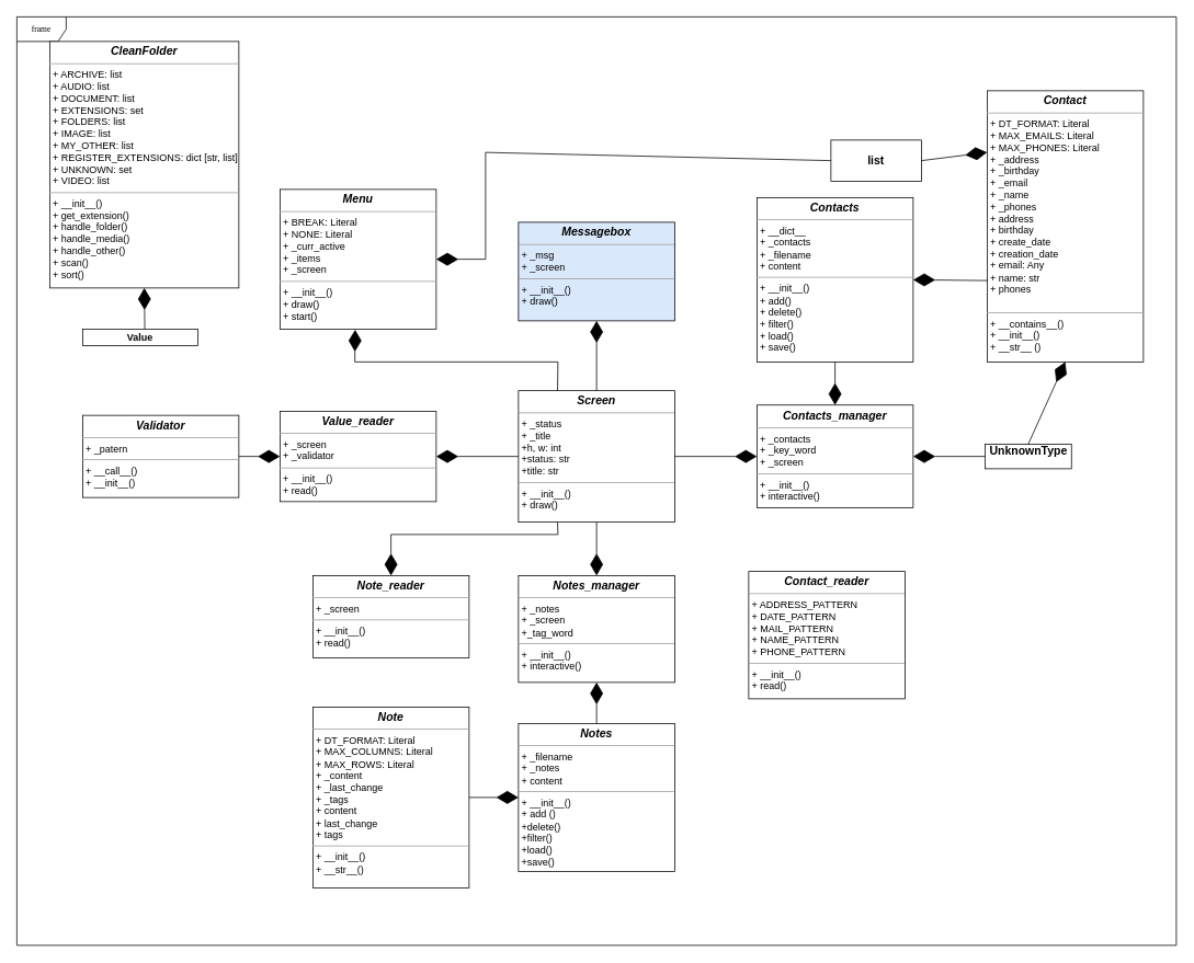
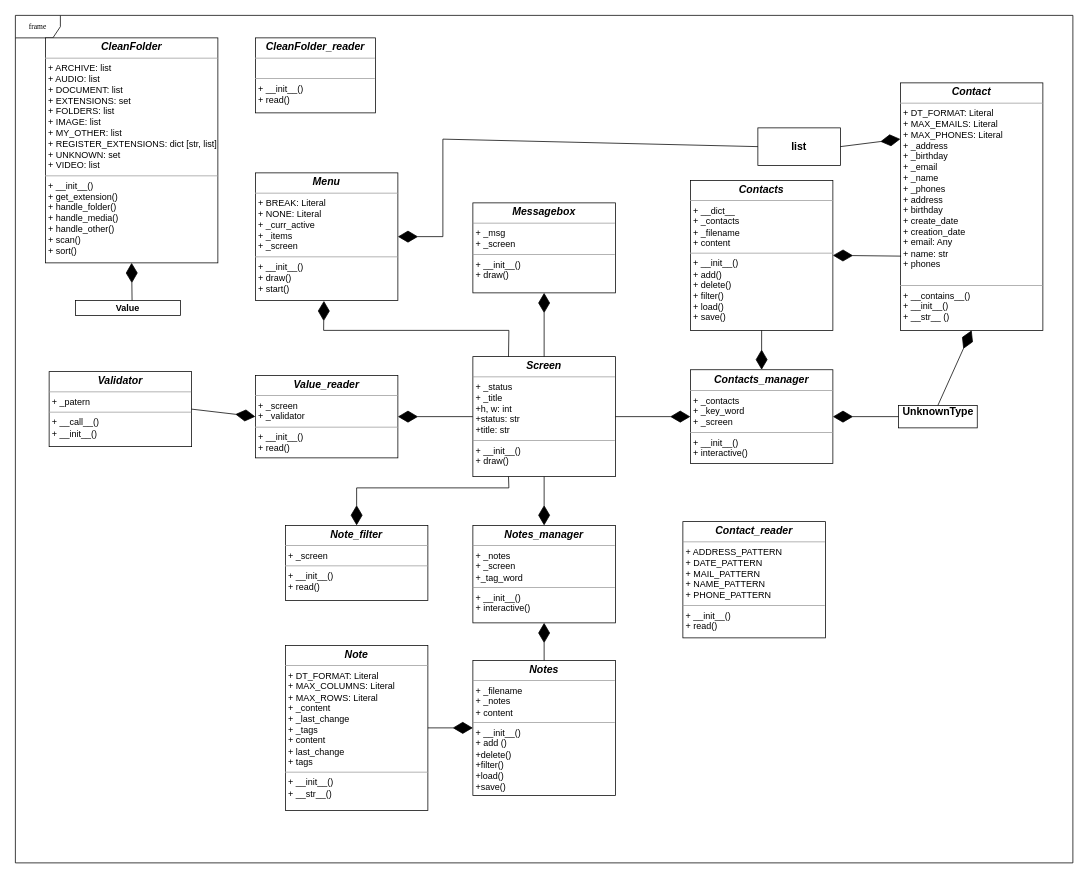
+ <mxCell id="36" value="&lt;p style=&quot;margin:0px;margin-top:4px;text-align:center;&quot;&gt;&lt;font style=&quot;font-size: 14px;&quot;&gt;&lt;b&gt;&lt;i&gt;CleanFolder_reader&lt;/i&gt;&lt;/b&gt;&lt;/font&gt;&lt;/p&gt;&lt;hr size=&quot;1&quot;&gt;&lt;p style=&quot;margin:0px;margin-left:4px;&quot;&gt;&lt;br&gt;&lt;/p&gt;&lt;hr size=&quot;1&quot;&gt;&lt;p style=&quot;margin:0px;margin-left:4px;&quot;&gt;+ __init__()&lt;/p&gt;&lt;p style=&quot;margin:0px;margin-left:4px;&quot;&gt;+ read()&lt;br&gt;&lt;/p&gt;" style="verticalAlign=top;align=left;overflow=fill;fontSize=12;fontFamily=Helvetica;html=1;whiteSpace=wrap;" vertex="1" parent="1"><mxGeometry x="340" y="50" width="160" height="100" as="geometry" /></mxCell>
- <mxCell id="16" value="&lt;p style=&quot;margin:0px;margin-top:4px;text-align:center;&quot;&gt;&lt;i&gt;&lt;font style=&quot;font-size: 14px;&quot;&gt;&lt;b&gt;Messagebox&lt;/b&gt;&lt;/font&gt;&lt;/i&gt;&lt;/p&gt;&lt;hr size=&quot;1&quot;&gt;&lt;p style=&quot;margin:0px;margin-left:4px;&quot;&gt;+ _msg&lt;br&gt;+ _screen&lt;/p&gt;&lt;hr size=&quot;1&quot;&gt;&lt;p style=&quot;margin:0px;margin-left:4px;&quot;&gt;+ __init__()&lt;br&gt;+ draw()&lt;/p&gt;" style="verticalAlign=top;align=left;overflow=fill;fontSize=12;fontFamily=Helvetica;html=1;whiteSpace=wrap;fillColor=#dae8fc;" parent="1" vertex="1"><mxGeometry x="630" width="190" height="120" as="geometry" y="270" /></mxCell>
+ <mxCell id="16" value="&lt;p style=&quot;margin:0px;margin-top:4px;text-align:center;&quot;&gt;&lt;i&gt;&lt;font style=&quot;font-size: 14px;&quot;&gt;&lt;b&gt;Messagebox&lt;/b&gt;&lt;/font&gt;&lt;/i&gt;&lt;/p&gt;&lt;hr size=&quot;1&quot;&gt;&lt;p style=&quot;margin:0px;margin-left:4px;&quot;&gt;+ _msg&lt;br&gt;+ _screen&lt;/p&gt;&lt;hr size=&quot;1&quot;&gt;&lt;p style=&quot;margin:0px;margin-left:4px;&quot;&gt;+ __init__()&lt;br&gt;+ draw()&lt;/p&gt;" style="verticalAlign=top;align=left;overflow=fill;fontSize=12;fontFamily=Helvetica;html=1;whiteSpace=wrap;" parent="1" vertex="1"><mxGeometry x="630" width="190" height="120" as="geometry" y="270" /></mxCell>
- <mxCell id="4" value="&lt;p style=&quot;margin:0px;margin-top:4px;text-align:center;&quot;&gt;&lt;i&gt;&lt;font style=&quot;font-size: 14px;&quot;&gt;&lt;b&gt;Validator&lt;/b&gt;&lt;/font&gt;&lt;/i&gt;&lt;/p&gt;&lt;hr size=&quot;1&quot;&gt;&lt;p style=&quot;margin:0px;margin-left:4px;&quot;&gt;+ _patern&lt;br&gt;&lt;/p&gt;&lt;hr size=&quot;1&quot;&gt;&lt;p style=&quot;margin:0px;margin-left:4px;&quot;&gt;+ __call__()&lt;br&gt;+ __init__()&lt;/p&gt;" style="verticalAlign=top;align=left;overflow=fill;fontSize=12;fontFamily=Helvetica;html=1;whiteSpace=wrap;" parent="1" vertex="1"><mxGeometry x="100" y="505" width="190" height="100" as="geometry" /></mxCell>
+ <mxCell id="4" value="&lt;p style=&quot;margin:0px;margin-top:4px;text-align:center;&quot;&gt;&lt;i&gt;&lt;font style=&quot;font-size: 14px;&quot;&gt;&lt;b&gt;Validator&lt;/b&gt;&lt;/font&gt;&lt;/i&gt;&lt;/p&gt;&lt;hr size=&quot;1&quot;&gt;&lt;p style=&quot;margin:0px;margin-left:4px;&quot;&gt;+ _patern&lt;br&gt;&lt;/p&gt;&lt;hr size=&quot;1&quot;&gt;&lt;p style=&quot;margin:0px;margin-left:4px;&quot;&gt;+ __call__()&lt;br&gt;+ __init__()&lt;/p&gt;" style="verticalAlign=top;align=left;overflow=fill;fontSize=12;fontFamily=Helvetica;html=1;whiteSpace=wrap;" parent="1" vertex="1"><mxGeometry x="65" y="495" width="190" height="100" as="geometry" /></mxCell>
- <mxCell id="14" value="&lt;p style=&quot;margin:0px;margin-top:4px;text-align:center;&quot;&gt;&lt;i&gt;&lt;font style=&quot;font-size: 14px;&quot;&gt;&lt;b&gt;Note_reader&lt;/b&gt;&lt;/font&gt;&lt;/i&gt;&lt;/p&gt;&lt;hr size=&quot;1&quot;&gt;&lt;p style=&quot;margin:0px;margin-left:4px;&quot;&gt;+ _screen&lt;br&gt;&lt;/p&gt;&lt;hr size=&quot;1&quot;&gt;&lt;p style=&quot;margin:0px;margin-left:4px;&quot;&gt;+ __init__()&lt;br&gt;+ read()&lt;/p&gt;" style="verticalAlign=top;align=left;overflow=fill;fontSize=12;fontFamily=Helvetica;html=1;whiteSpace=wrap;" parent="1" vertex="1"><mxGeometry x="380" y="700" width="190" height="100" as="geometry" /></mxCell>
+ <mxCell id="14" value="&lt;p style=&quot;margin:0px;margin-top:4px;text-align:center;&quot;&gt;&lt;i&gt;&lt;font style=&quot;font-size: 14px;&quot;&gt;&lt;b&gt;Note_filter&lt;/b&gt;&lt;/font&gt;&lt;/i&gt;&lt;/p&gt;&lt;hr size=&quot;1&quot;&gt;&lt;p style=&quot;margin:0px;margin-left:4px;&quot;&gt;+ _screen&lt;br&gt;&lt;/p&gt;&lt;hr size=&quot;1&quot;&gt;&lt;p style=&quot;margin:0px;margin-left:4px;&quot;&gt;+ __init__()&lt;br&gt;+ read()&lt;/p&gt;" style="verticalAlign=top;align=left;overflow=fill;fontSize=12;fontFamily=Helvetica;html=1;whiteSpace=wrap;" parent="1" vertex="1"><mxGeometry x="380" y="700" width="190" height="100" as="geometry" /></mxCell>
